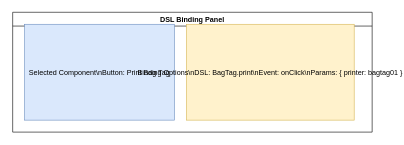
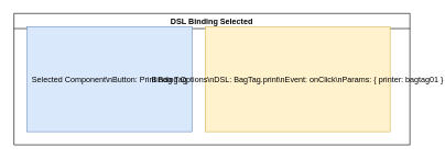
- <mxCell id="2" value="DSL Binding Panel" style="swimlane;horizontal=1;resizeParent=1;" vertex="1" parent="1"><mxGeometry x="20" y="20" width="600" height="200" as="geometry" /></mxCell>
+ <mxCell id="2" value="DSL Binding Selected" style="swimlane;horizontal=1;resizeParent=1;" vertex="1" parent="1"><mxGeometry x="20" y="20" width="600" height="200" as="geometry" /></mxCell>
